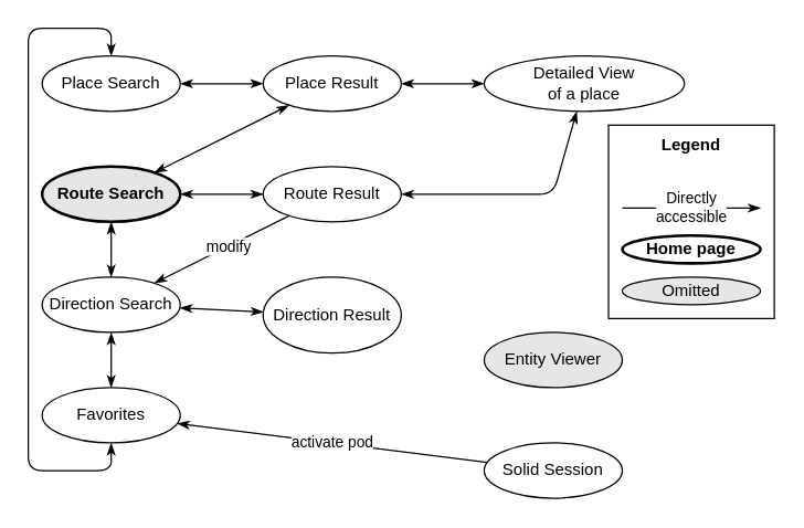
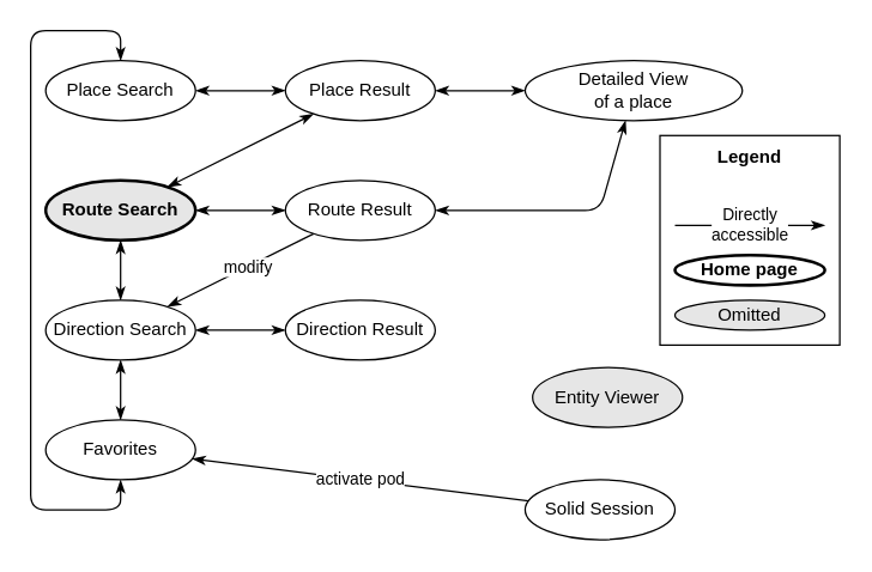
- <mxCell id="18" value="Direction Result" style="ellipse;whiteSpace=wrap;html=1;" parent="1" vertex="1"><mxGeometry x="190" y="200" width="100" height="55" as="geometry" /></mxCell>
+ <mxCell id="18" value="Direction Result" style="ellipse;whiteSpace=wrap;html=1;" parent="1" vertex="1"><mxGeometry x="190" y="200" width="100" height="40" as="geometry" /></mxCell>
- <mxCell id="16" value="Entity Viewer" style="ellipse;whiteSpace=wrap;html=1;fillColor=#E6E6E6;" parent="1" vertex="1"><mxGeometry x="350" y="240" width="100" height="40" as="geometry" /></mxCell>
+ <mxCell id="16" value="Entity Viewer" style="ellipse;whiteSpace=wrap;html=1;fillColor=#E6E6E6;" parent="1" vertex="1"><mxGeometry x="355" y="245" width="100" height="40" as="geometry" /></mxCell>
